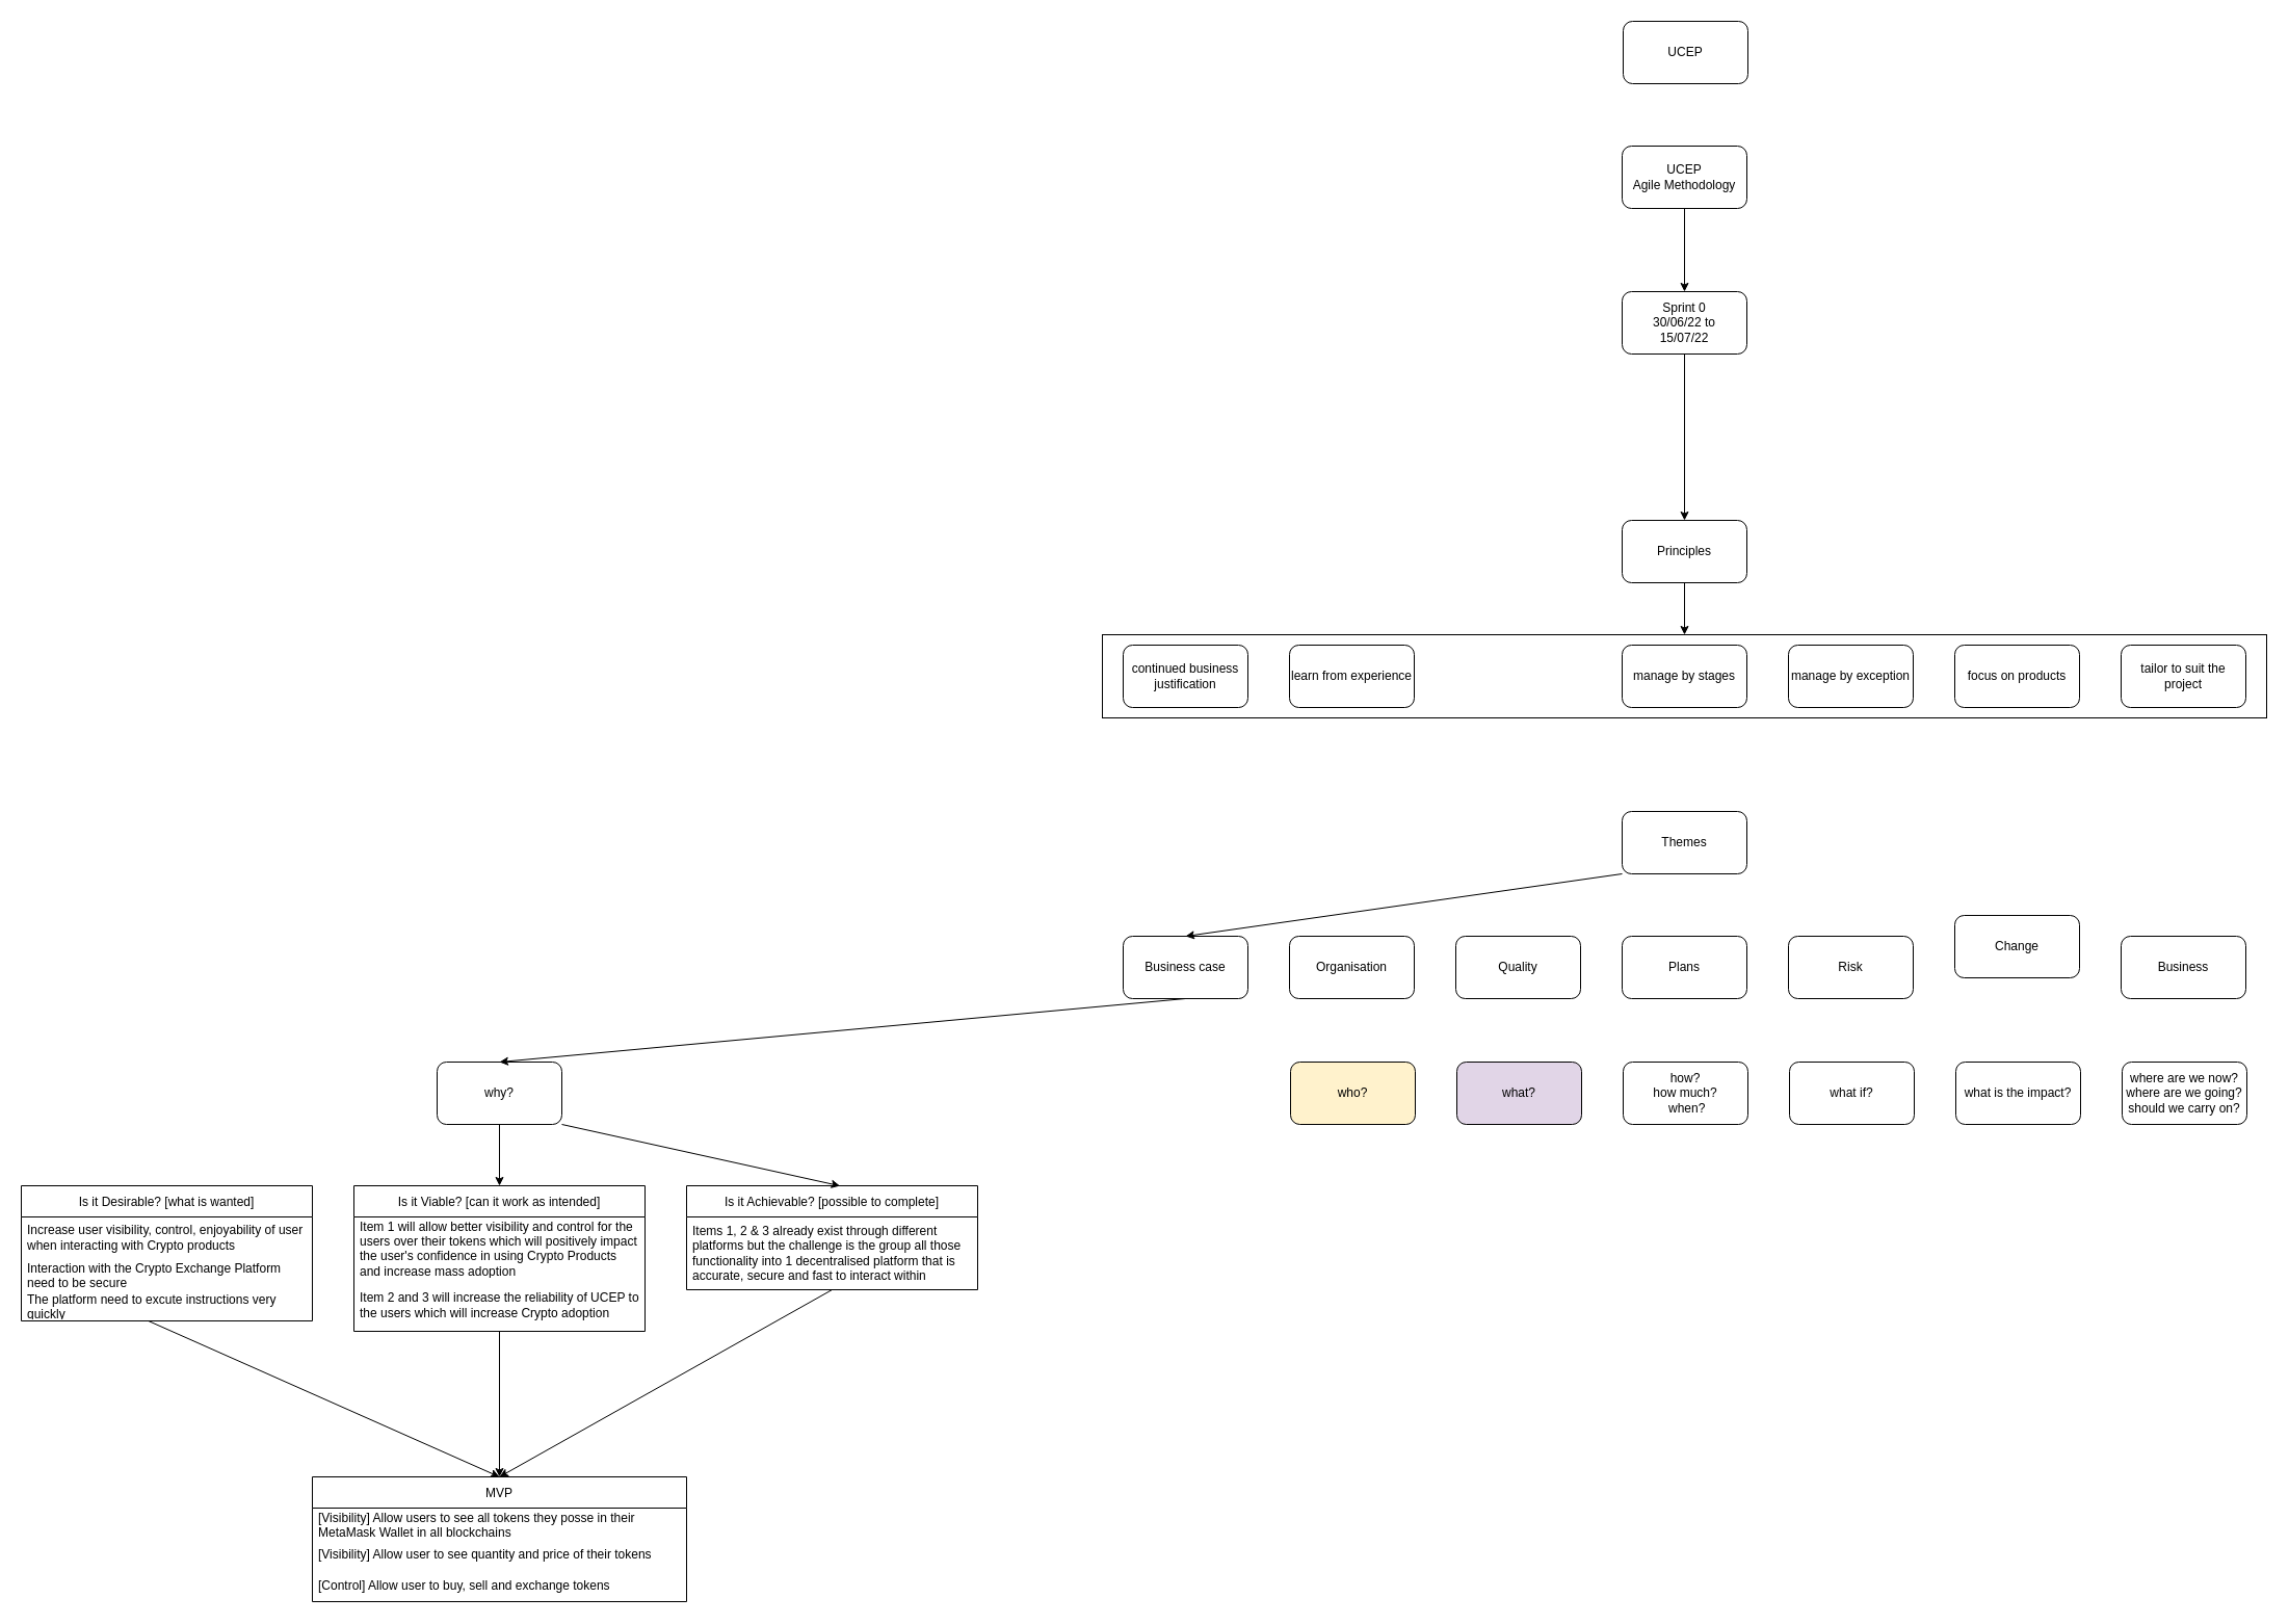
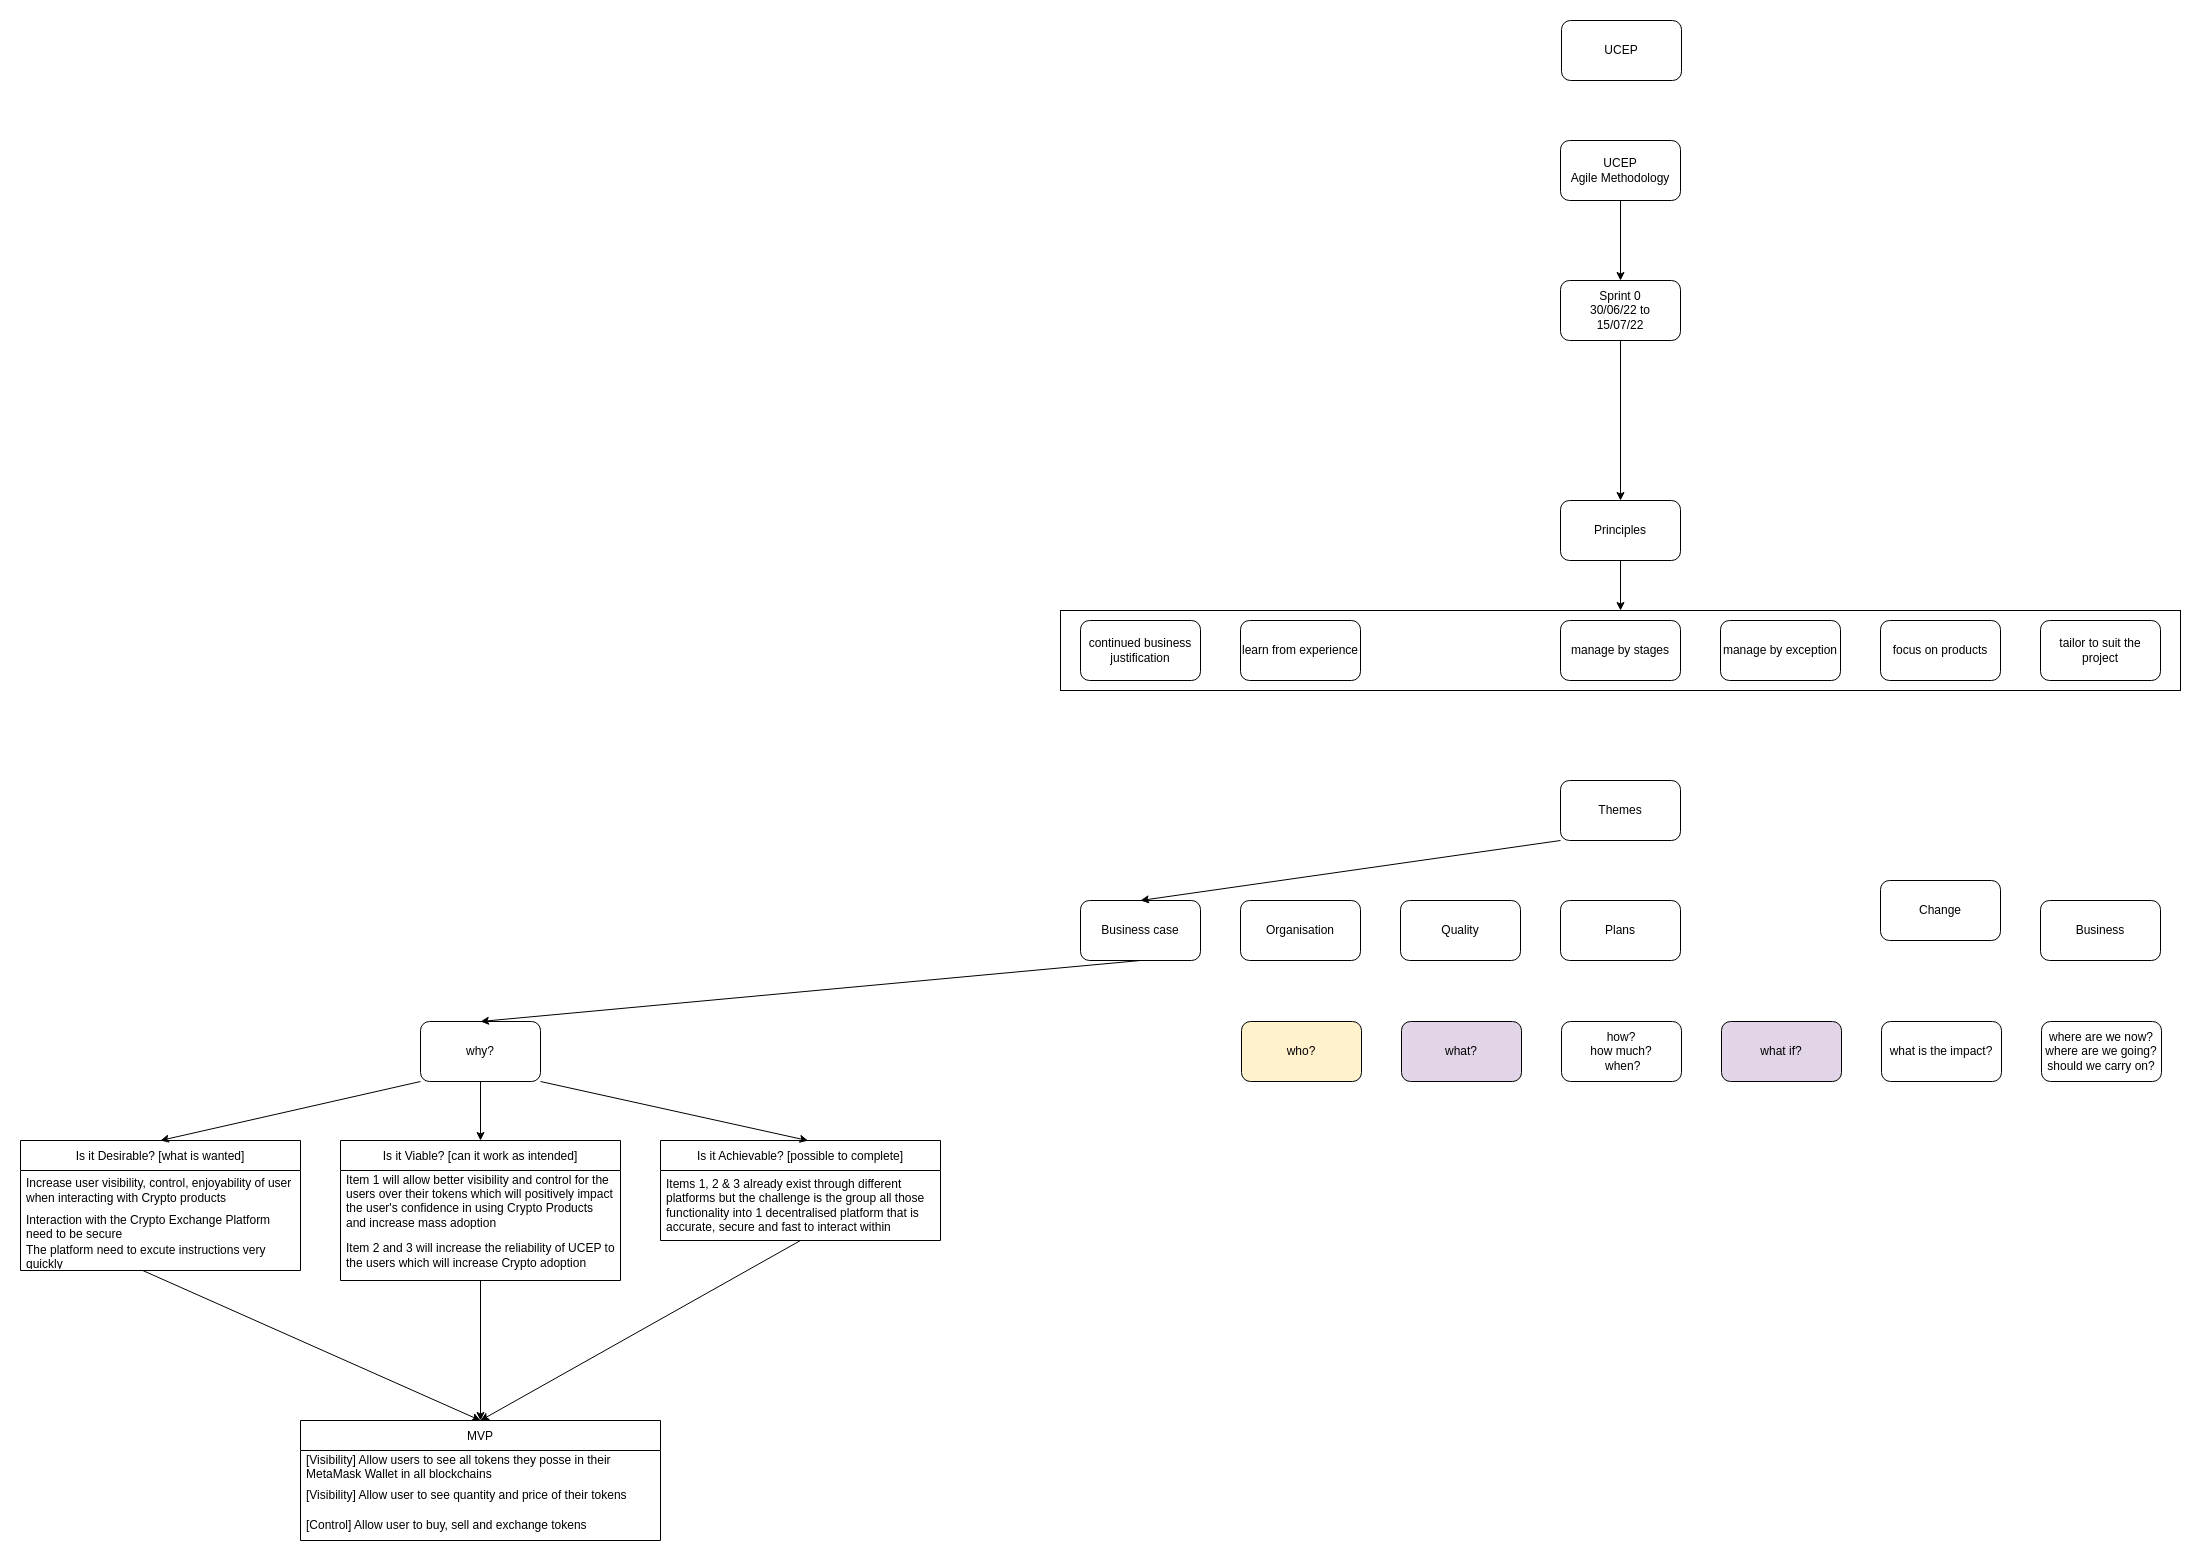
- <mxCell id="17" value="Risk" style="rounded=1;whiteSpace=wrap;html=1;" parent="1" vertex="1"><mxGeometry x="1720" y="900" width="120" height="60" as="geometry" /></mxCell>
- <mxCell id="28" value="what if?" style="rounded=1;whiteSpace=wrap;html=1;" parent="1" vertex="1"><mxGeometry x="1721" y="1021" width="120" height="60" as="geometry" /></mxCell>
+ <mxCell id="28" value="what if?" style="rounded=1;whiteSpace=wrap;html=1;fillColor=#e1d5e7;" parent="1" vertex="1"><mxGeometry x="1721" y="1021" width="120" height="60" as="geometry" /></mxCell>
+ <mxCell id="44" value="" style="endArrow=classic;html=1;rounded=0;entryX=0.5;entryY=0;entryDx=0;entryDy=0;exitX=0;exitY=1;exitDx=0;exitDy=0;" parent="1" source="24" target="20" edge="1"><mxGeometry width="50" height="50" relative="1" as="geometry"><mxPoint x="290" y="920" as="sourcePoint" /><mxPoint x="340" y="870" as="targetPoint" /></mxGeometry></mxCell>
